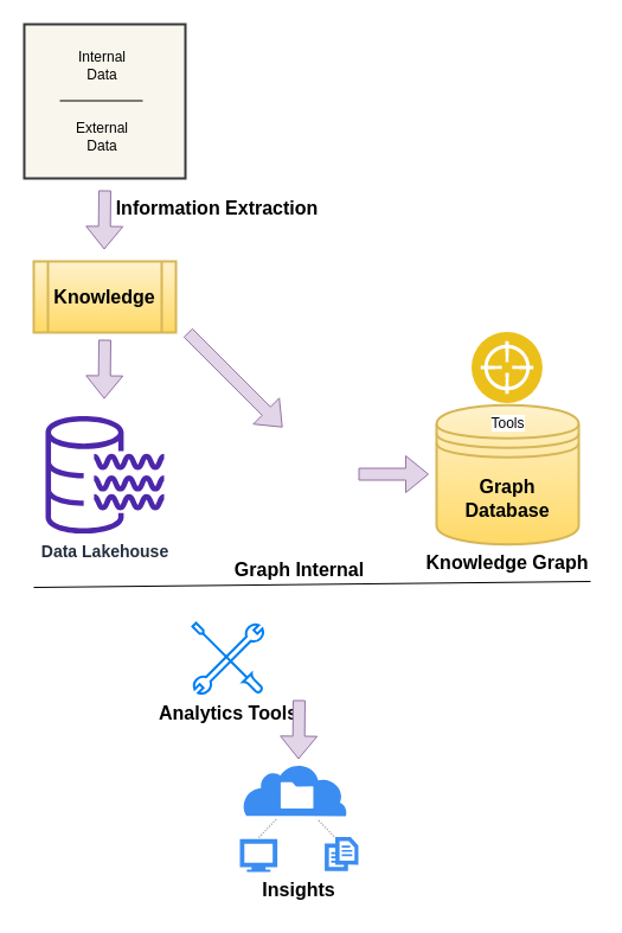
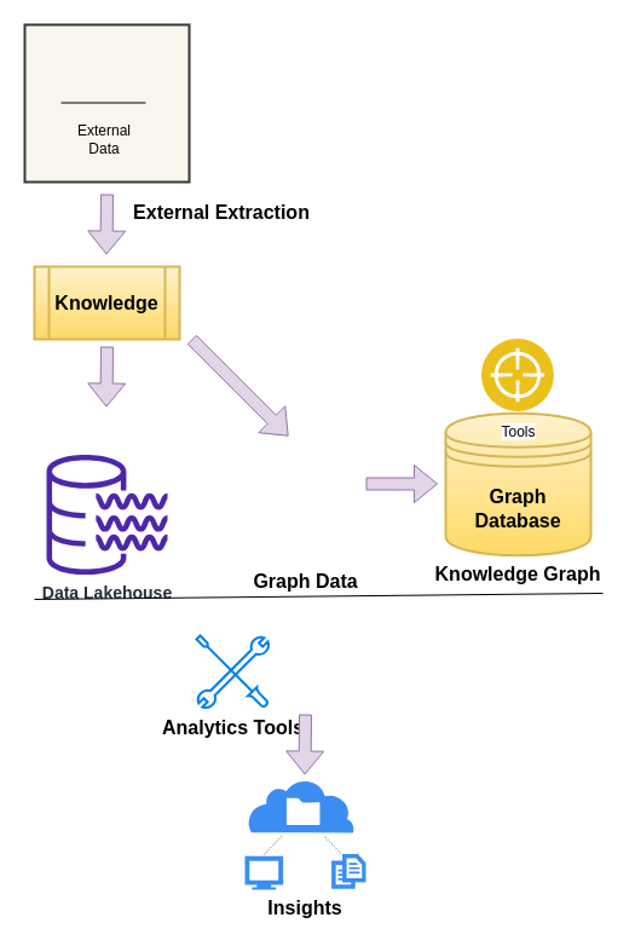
- <mxCell id="19" value="Internal Data" style="text;html=1;strokeColor=none;fillColor=none;align=center;verticalAlign=middle;whiteSpace=wrap;rounded=0;" vertex="1" parent="17"><mxGeometry x="36" y="20" width="60" height="30" as="geometry" /></mxCell>
- <mxCell id="23" value="Information Extraction" style="text;html=1;strokeColor=none;fillColor=none;align=center;verticalAlign=middle;whiteSpace=wrap;rounded=0;strokeWidth=2;fontSize=16;fontColor=#000000;fontStyle=1" vertex="1" parent="1"><mxGeometry x="78" y="160" width="210" height="30" as="geometry" /></mxCell>
+ <mxCell id="23" value="External Extraction" style="text;html=1;strokeColor=none;fillColor=none;align=center;verticalAlign=middle;whiteSpace=wrap;rounded=0;strokeWidth=2;fontSize=16;fontColor=#000000;fontStyle=1" vertex="1" parent="1"><mxGeometry x="78" y="160" width="210" height="30" as="geometry" /></mxCell>
- <mxCell id="5" value="&lt;b&gt;&lt;font style=&quot;font-size: 14px;&quot;&gt;Data Lakehouse&lt;/font&gt;&lt;/b&gt;" style="sketch=0;outlineConnect=0;fontColor=#232F3E;gradientColor=none;fillColor=#4D27AA;strokeColor=none;dashed=0;verticalLabelPosition=bottom;verticalAlign=top;align=center;html=1;fontSize=12;fontStyle=0;aspect=fixed;pointerEvents=1;shape=mxgraph.aws4.data_lake_resource_icon;" vertex="1" parent="1"><mxGeometry x="38" y="350" width="100" height="100" as="geometry" /></mxCell>
+ <mxCell id="5" value="&lt;b&gt;&lt;font style=&quot;font-size: 14px;&quot;&gt;Data Lakehouse&lt;/font&gt;&lt;/b&gt;" style="sketch=0;outlineConnect=0;fontColor=#232F3E;gradientColor=none;fillColor=#4D27AA;strokeColor=none;dashed=0;verticalLabelPosition=bottom;verticalAlign=top;align=center;html=1;fontSize=12;fontStyle=0;aspect=fixed;pointerEvents=1;shape=mxgraph.aws4.data_lake_resource_icon;" vertex="1" parent="1"><mxGeometry x="38" y="375" width="100" height="100" as="geometry" /></mxCell>
- <mxCell id="3" value="&lt;b&gt;&lt;font style=&quot;font-size: 16px;&quot;&gt;Graph Internal&lt;/font&gt;&lt;/b&gt;" style="shape=image;html=1;verticalAlign=top;verticalLabelPosition=bottom;labelBackgroundColor=#ffffff;imageAspect=0;aspect=fixed;image=https://cdn4.iconfinder.com/data/icons/evil-icons-user-interface/64/share-128.png;fontSize=14;" vertex="1" parent="1"><mxGeometry x="188" y="336" width="128" height="128" as="geometry" /></mxCell>
+ <mxCell id="3" value="&lt;b&gt;&lt;font style=&quot;font-size: 16px;&quot;&gt;Graph Data&lt;/font&gt;&lt;/b&gt;" style="shape=image;html=1;verticalAlign=top;verticalLabelPosition=bottom;labelBackgroundColor=#ffffff;imageAspect=0;aspect=fixed;image=https://cdn4.iconfinder.com/data/icons/evil-icons-user-interface/64/share-128.png;fontSize=14;" vertex="1" parent="1"><mxGeometry x="188" y="336" width="128" height="128" as="geometry" /></mxCell>
